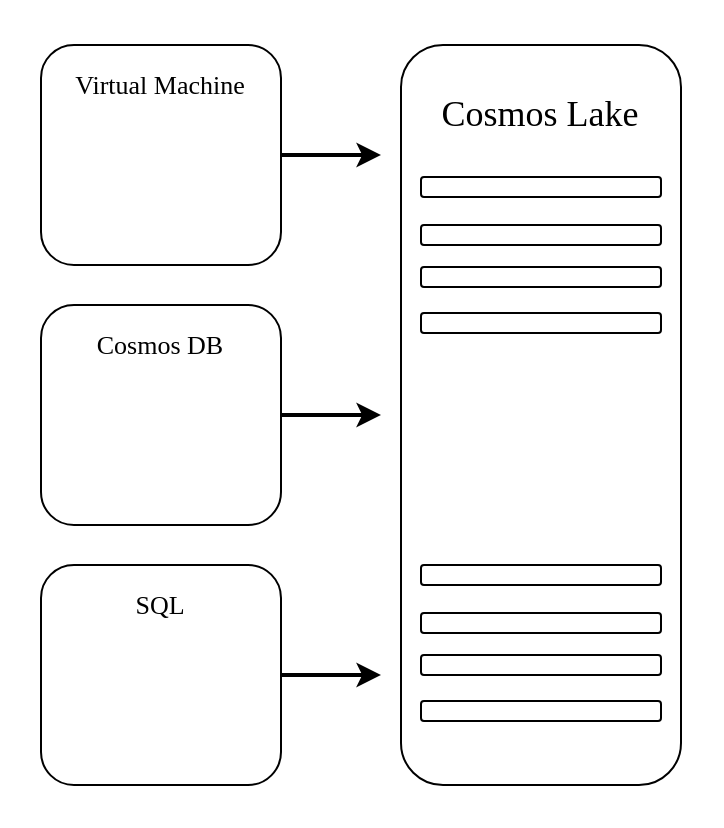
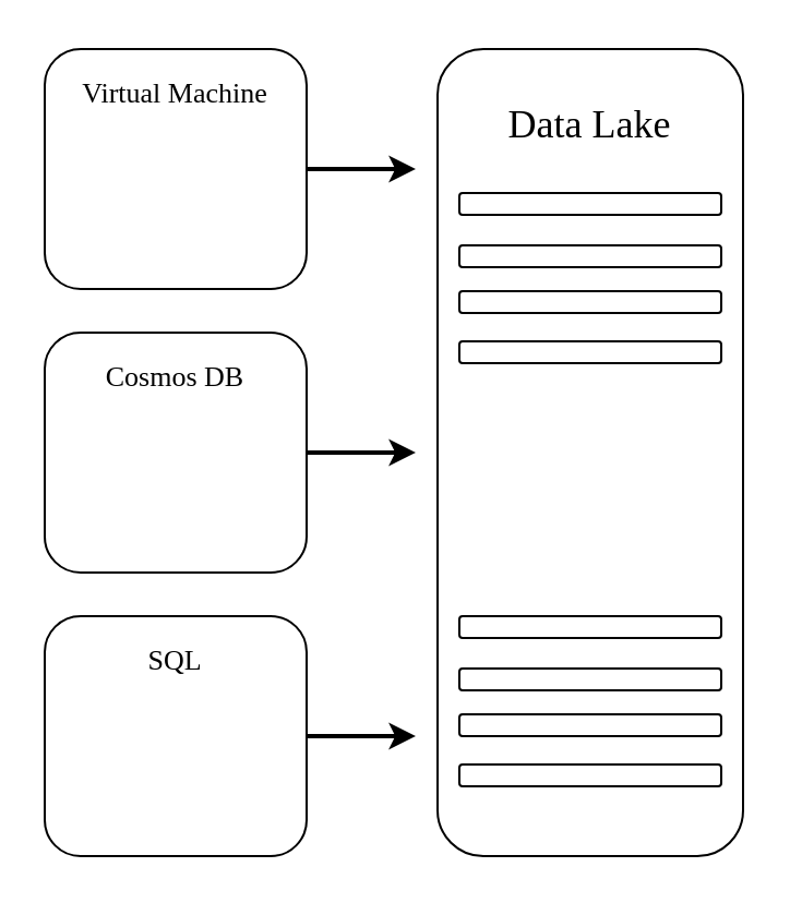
- <mxCell id="11" value="&lt;font style=&quot;font-size: 18px;&quot; face=&quot;Garamond&quot;&gt;Cosmos Lake&lt;/font&gt;" style="rounded=1;whiteSpace=wrap;html=1;spacingTop=-300;" vertex="1" parent="1"><mxGeometry x="200" y="20" width="140" height="370" as="geometry" /></mxCell>
+ <mxCell id="11" value="&lt;font style=&quot;font-size: 18px;&quot; face=&quot;Garamond&quot;&gt;Data Lake&lt;/font&gt;" style="rounded=1;whiteSpace=wrap;html=1;spacingTop=-300;" vertex="1" parent="1"><mxGeometry x="200" y="20" width="140" height="370" as="geometry" /></mxCell>
